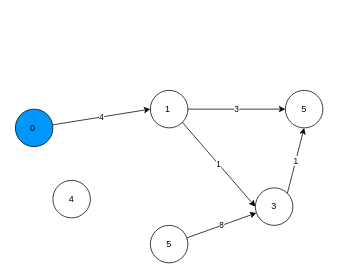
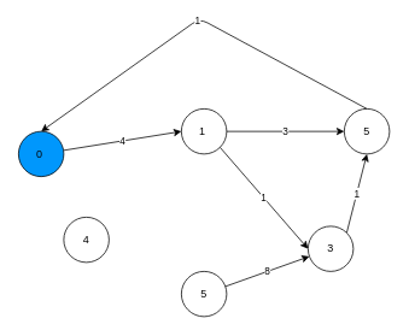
+ <mxCell id="6" value="1" style="edgeStyle=none;html=1;exitX=0.5;exitY=0;exitDx=0;exitDy=0;entryX=0.5;entryY=0;entryDx=0;entryDy=0;" edge="1" parent="1" source="7" target="3"><mxGeometry relative="1" as="geometry"><Array as="points"><mxPoint x="220" y="20" /></Array></mxGeometry></mxCell>
